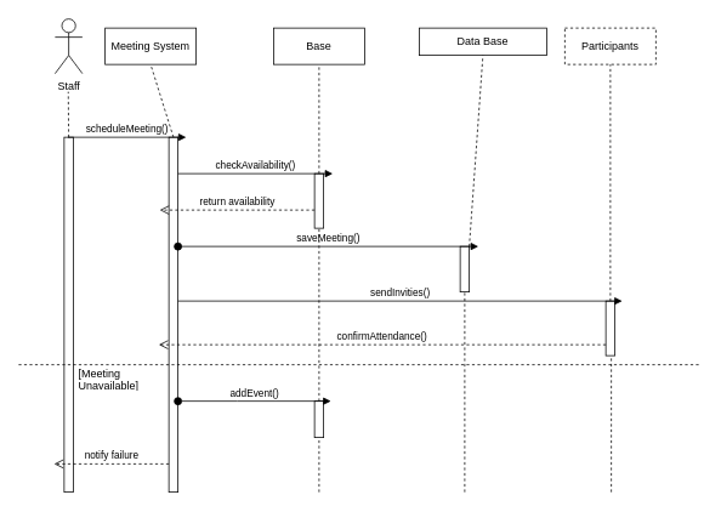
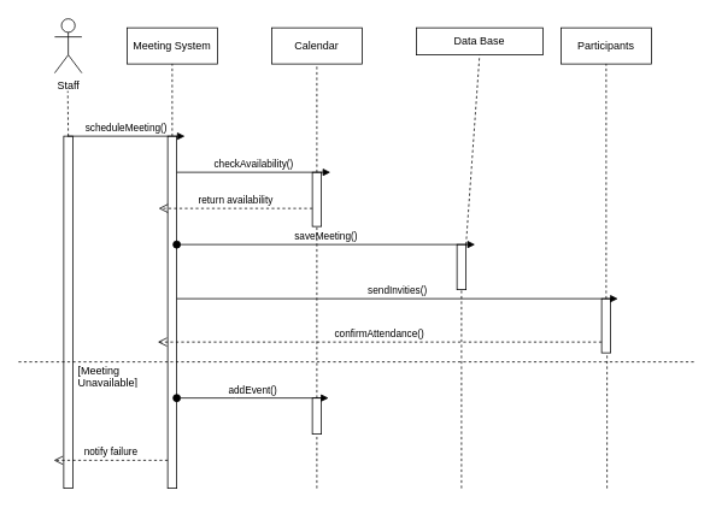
- <mxCell id="3" value="Meeting System" style="whiteSpace=wrap;html=1;align=center;" vertex="1" parent="1"><mxGeometry x="115" y="30" width="100" height="40" as="geometry" /></mxCell>
+ <mxCell id="3" value="Meeting System" style="whiteSpace=wrap;html=1;align=center;" vertex="1" parent="1"><mxGeometry x="140" y="30" width="100" height="40" as="geometry" /></mxCell>
- <mxCell id="4" value="Base" style="whiteSpace=wrap;html=1;align=center;" vertex="1" parent="1"><mxGeometry x="300" y="30" width="100" height="40" as="geometry" /></mxCell>
+ <mxCell id="4" value="Calendar" style="whiteSpace=wrap;html=1;align=center;" vertex="1" parent="1"><mxGeometry x="300" y="30" width="100" height="40" as="geometry" /></mxCell>
- <mxCell id="6" value="Participants" style="whiteSpace=wrap;html=1;align=center;dashed=1;" vertex="1" parent="1"><mxGeometry x="620" y="30" width="100" height="40" as="geometry" /></mxCell>
+ <mxCell id="6" value="Participants" style="whiteSpace=wrap;html=1;align=center;" vertex="1" parent="1"><mxGeometry x="620" y="30" width="100" height="40" as="geometry" /></mxCell>
